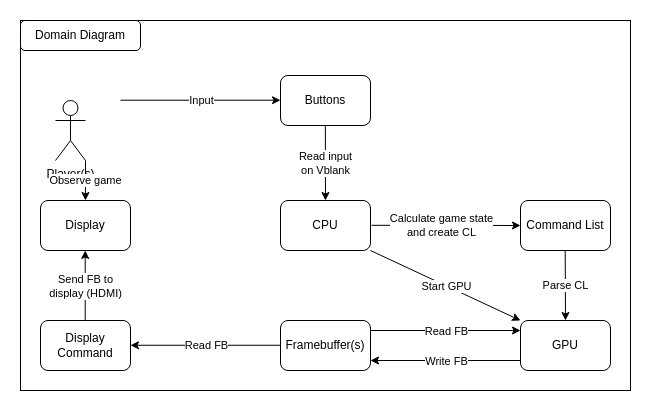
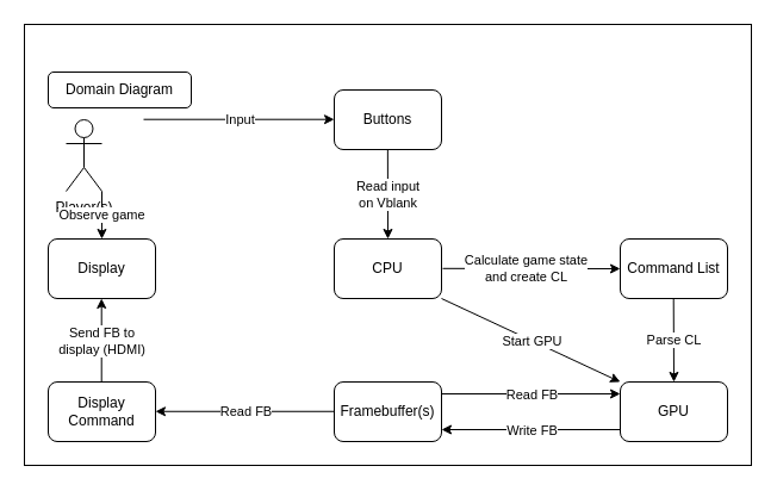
- <mxCell id="31" value="Domain Diagram" style="rounded=1;whiteSpace=wrap;html=1;" vertex="1" parent="1"><mxGeometry x="20" y="20" width="120" height="30" as="geometry" /></mxCell>
+ <mxCell id="31" value="Domain Diagram" style="rounded=1;whiteSpace=wrap;html=1;" vertex="1" parent="1"><mxGeometry x="40" y="60" width="120" height="30" as="geometry" /></mxCell>
